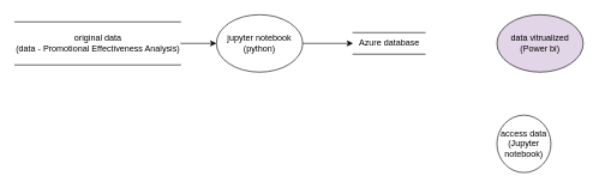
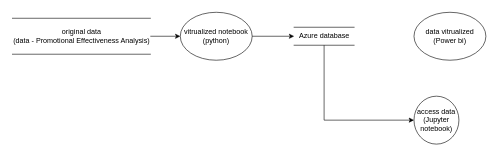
- <mxCell id="3" value="jupyter notebook&lt;br&gt;(python)" style="ellipse;whiteSpace=wrap;html=1;" vertex="1" parent="1"><mxGeometry x="300" y="20" width="120" height="80" as="geometry" /></mxCell>
+ <mxCell id="3" value="vitrualized notebook&lt;br&gt;(python)" style="ellipse;whiteSpace=wrap;html=1;" vertex="1" parent="1"><mxGeometry x="300" y="20" width="120" height="80" as="geometry" /></mxCell>
- <mxCell id="7" value="data vitrualized&lt;br&gt;(Power bi)" style="ellipse;whiteSpace=wrap;html=1;fillColor=#e1d5e7;" vertex="1" parent="1"><mxGeometry x="690" y="20" width="120" height="80" as="geometry" /></mxCell>
+ <mxCell id="7" value="data vitrualized&lt;br&gt;(Power bi)" style="ellipse;whiteSpace=wrap;html=1;" vertex="1" parent="1"><mxGeometry x="690" y="20" width="120" height="80" as="geometry" /></mxCell>
+ <mxCell id="9" value="" style="endArrow=classic;html=1;rounded=0;exitX=0.5;exitY=1;exitDx=0;exitDy=0;entryX=0;entryY=0.5;entryDx=0;entryDy=0;" edge="1" parent="1" source="4" target="8"><mxGeometry width="50" height="50" relative="1" as="geometry"><mxPoint x="550" y="220" as="sourcePoint" /><mxPoint x="600" y="170" as="targetPoint" /><Array as="points"><mxPoint x="540" y="200" /></Array></mxGeometry></mxCell>
